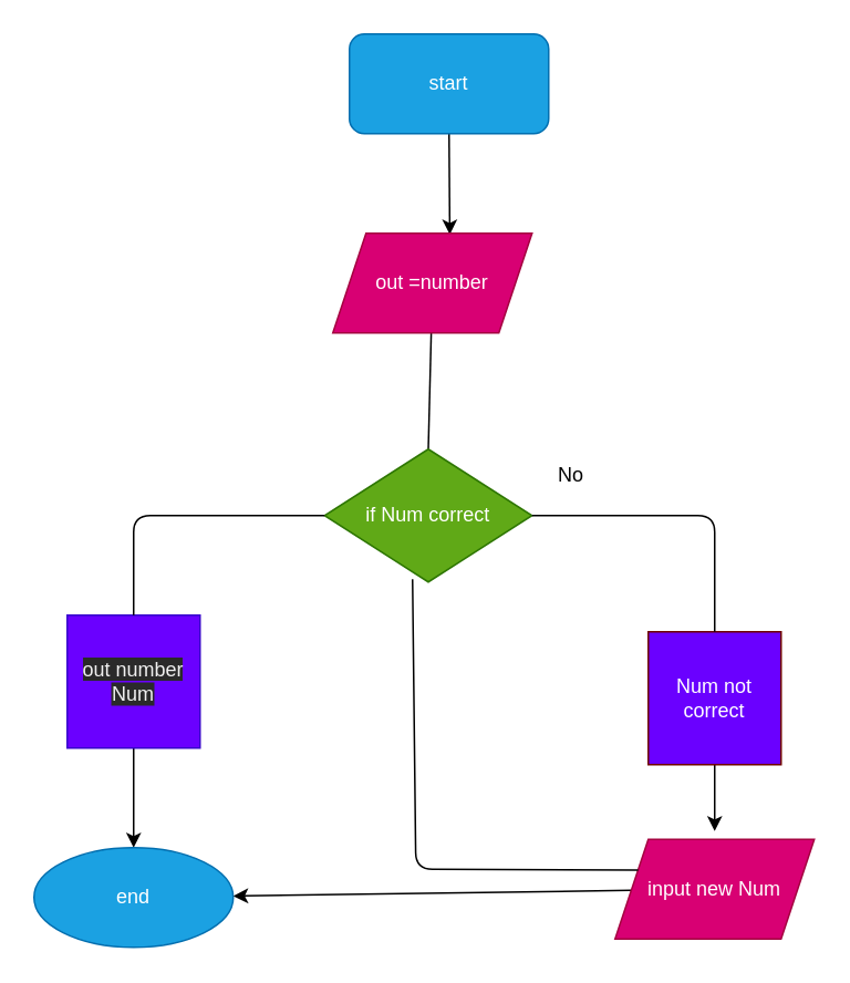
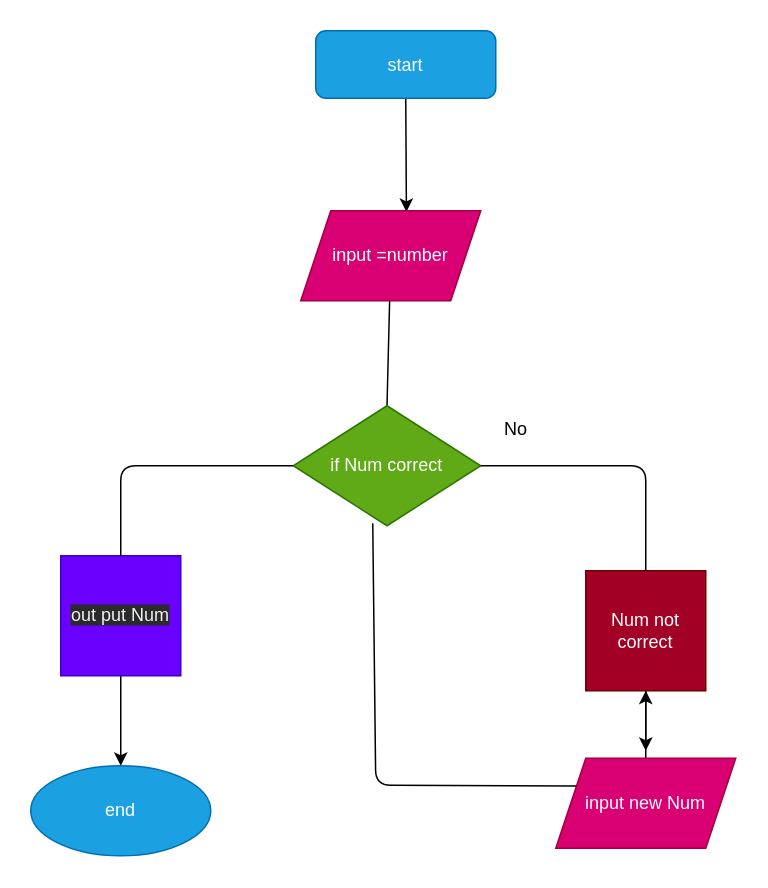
- <mxCell id="3" value="start" style="rounded=1;whiteSpace=wrap;html=1;fillColor=#1ba1e2;fontColor=#ffffff;strokeColor=#006EAF;" parent="1" vertex="1"><mxGeometry x="210" y="20" width="120" height="60" as="geometry" /></mxCell>
+ <mxCell id="3" value="start" style="rounded=1;whiteSpace=wrap;html=1;fillColor=#1ba1e2;fontColor=#ffffff;strokeColor=#006EAF;" parent="1" vertex="1"><mxGeometry x="210" y="20" width="120" height="45" as="geometry" /></mxCell>
- <mxCell id="5" value="out =number" style="shape=parallelogram;perimeter=parallelogramPerimeter;whiteSpace=wrap;html=1;fixedSize=1;fillColor=#d80073;fontColor=#ffffff;strokeColor=#A50040;" parent="1" vertex="1"><mxGeometry x="200" y="140" width="120" height="60" as="geometry" /></mxCell>
+ <mxCell id="5" value="input =number" style="shape=parallelogram;perimeter=parallelogramPerimeter;whiteSpace=wrap;html=1;fixedSize=1;fillColor=#d80073;fontColor=#ffffff;strokeColor=#A50040;" parent="1" vertex="1"><mxGeometry x="200" y="140" width="120" height="60" as="geometry" /></mxCell>
- <mxCell id="10" value="&#10;&#10;&lt;span style=&quot;color: rgb(240, 240, 240); font-family: helvetica; font-size: 12px; font-style: normal; font-weight: 400; letter-spacing: normal; text-align: center; text-indent: 0px; text-transform: none; word-spacing: 0px; background-color: rgb(42, 42, 42); display: inline; float: none;&quot;&gt;out number Num&lt;/span&gt;&#10;&#10;" style="whiteSpace=wrap;html=1;aspect=fixed;fillColor=#6a00ff;fontColor=#ffffff;strokeColor=#3700CC;" vertex="1" parent="1"><mxGeometry x="40" y="370" width="80" height="80" as="geometry" /></mxCell>
+ <mxCell id="10" value="&#10;&#10;&lt;span style=&quot;color: rgb(240, 240, 240); font-family: helvetica; font-size: 12px; font-style: normal; font-weight: 400; letter-spacing: normal; text-align: center; text-indent: 0px; text-transform: none; word-spacing: 0px; background-color: rgb(42, 42, 42); display: inline; float: none;&quot;&gt;out put Num&lt;/span&gt;&#10;&#10;" style="whiteSpace=wrap;html=1;aspect=fixed;fillColor=#6a00ff;fontColor=#ffffff;strokeColor=#3700CC;" vertex="1" parent="1"><mxGeometry x="40" y="370" width="80" height="80" as="geometry" /></mxCell>
- <mxCell id="8" value="Num not correct" style="whiteSpace=wrap;html=1;aspect=fixed;fillColor=#6a00ff;fontColor=#ffffff;strokeColor=#6F0000;" vertex="1" parent="1"><mxGeometry x="390" y="380" width="80" height="80" as="geometry" /></mxCell>
+ <mxCell id="8" value="Num not correct" style="whiteSpace=wrap;html=1;aspect=fixed;fillColor=#a20025;fontColor=#ffffff;strokeColor=#6F0000;" vertex="1" parent="1"><mxGeometry x="390" y="380" width="80" height="80" as="geometry" /></mxCell>
- <mxCell id="14" value="" style="edgeStyle=none;html=1;" edge="1" parent="1" source="15" target="17"><mxGeometry relative="1" as="geometry" /></mxCell>
+ <mxCell id="14" value="" style="edgeStyle=none;html=1;" edge="1" parent="1" source="15" target="8"><mxGeometry relative="1" as="geometry" /></mxCell>
